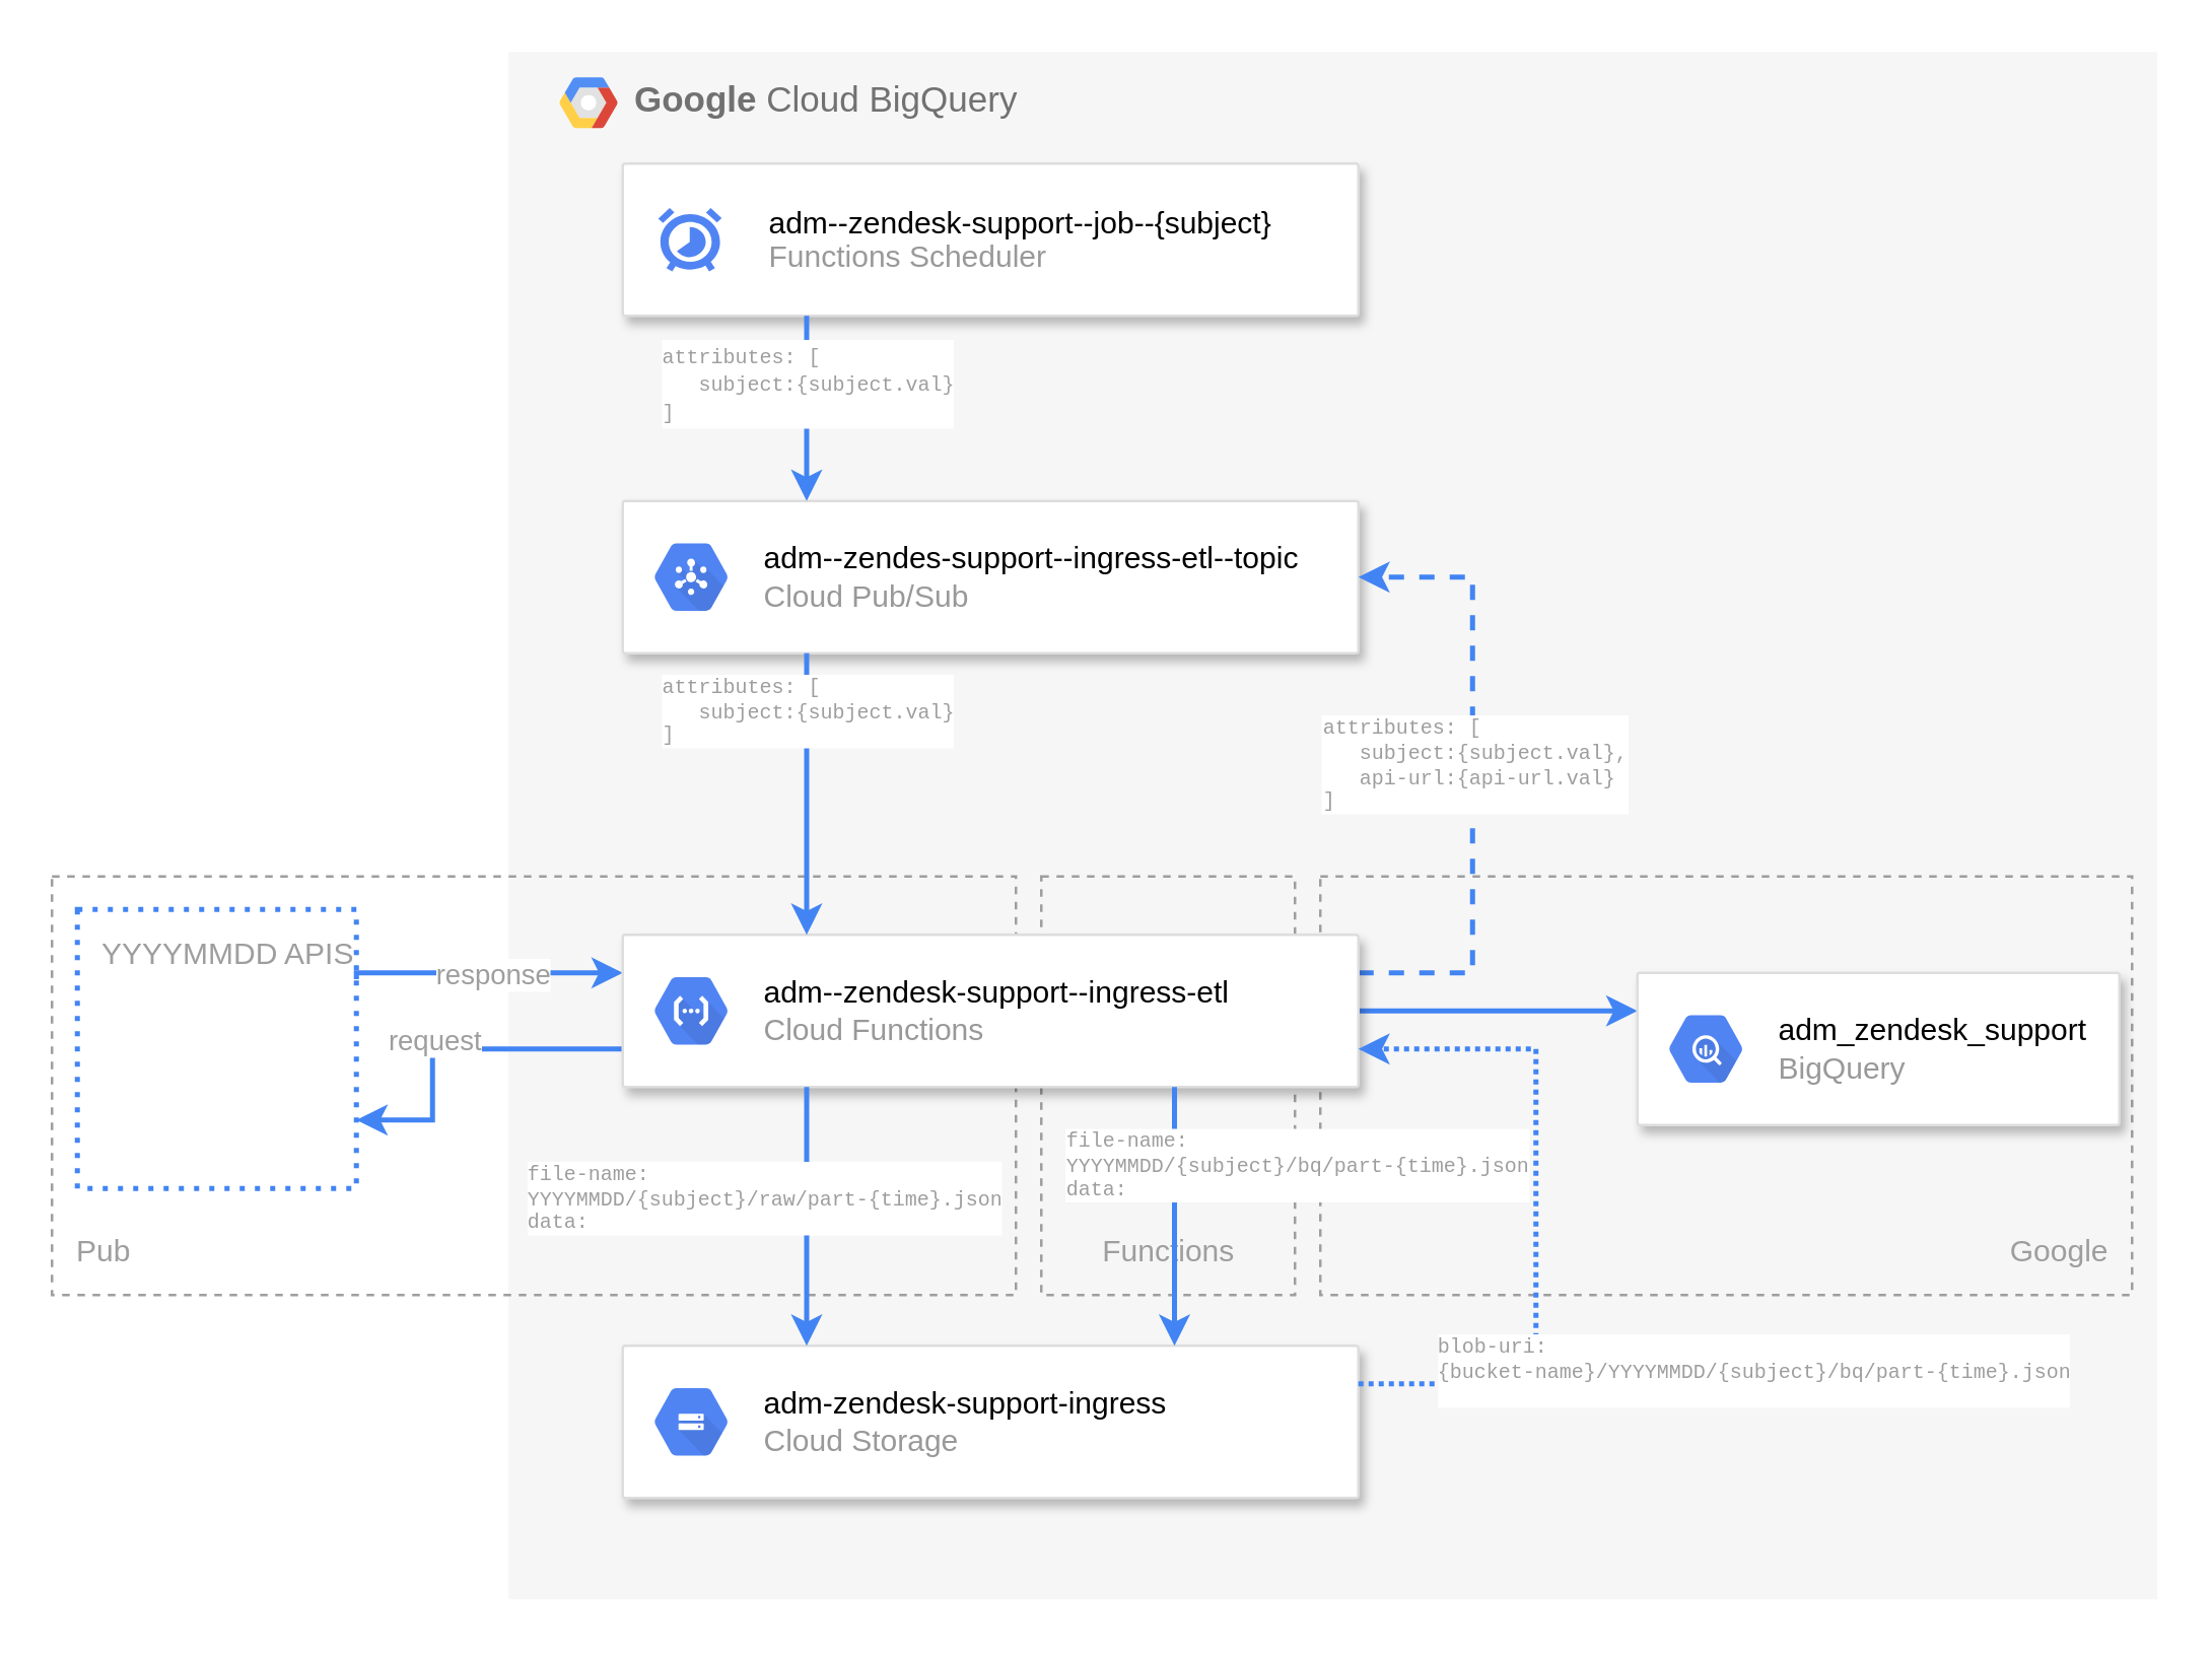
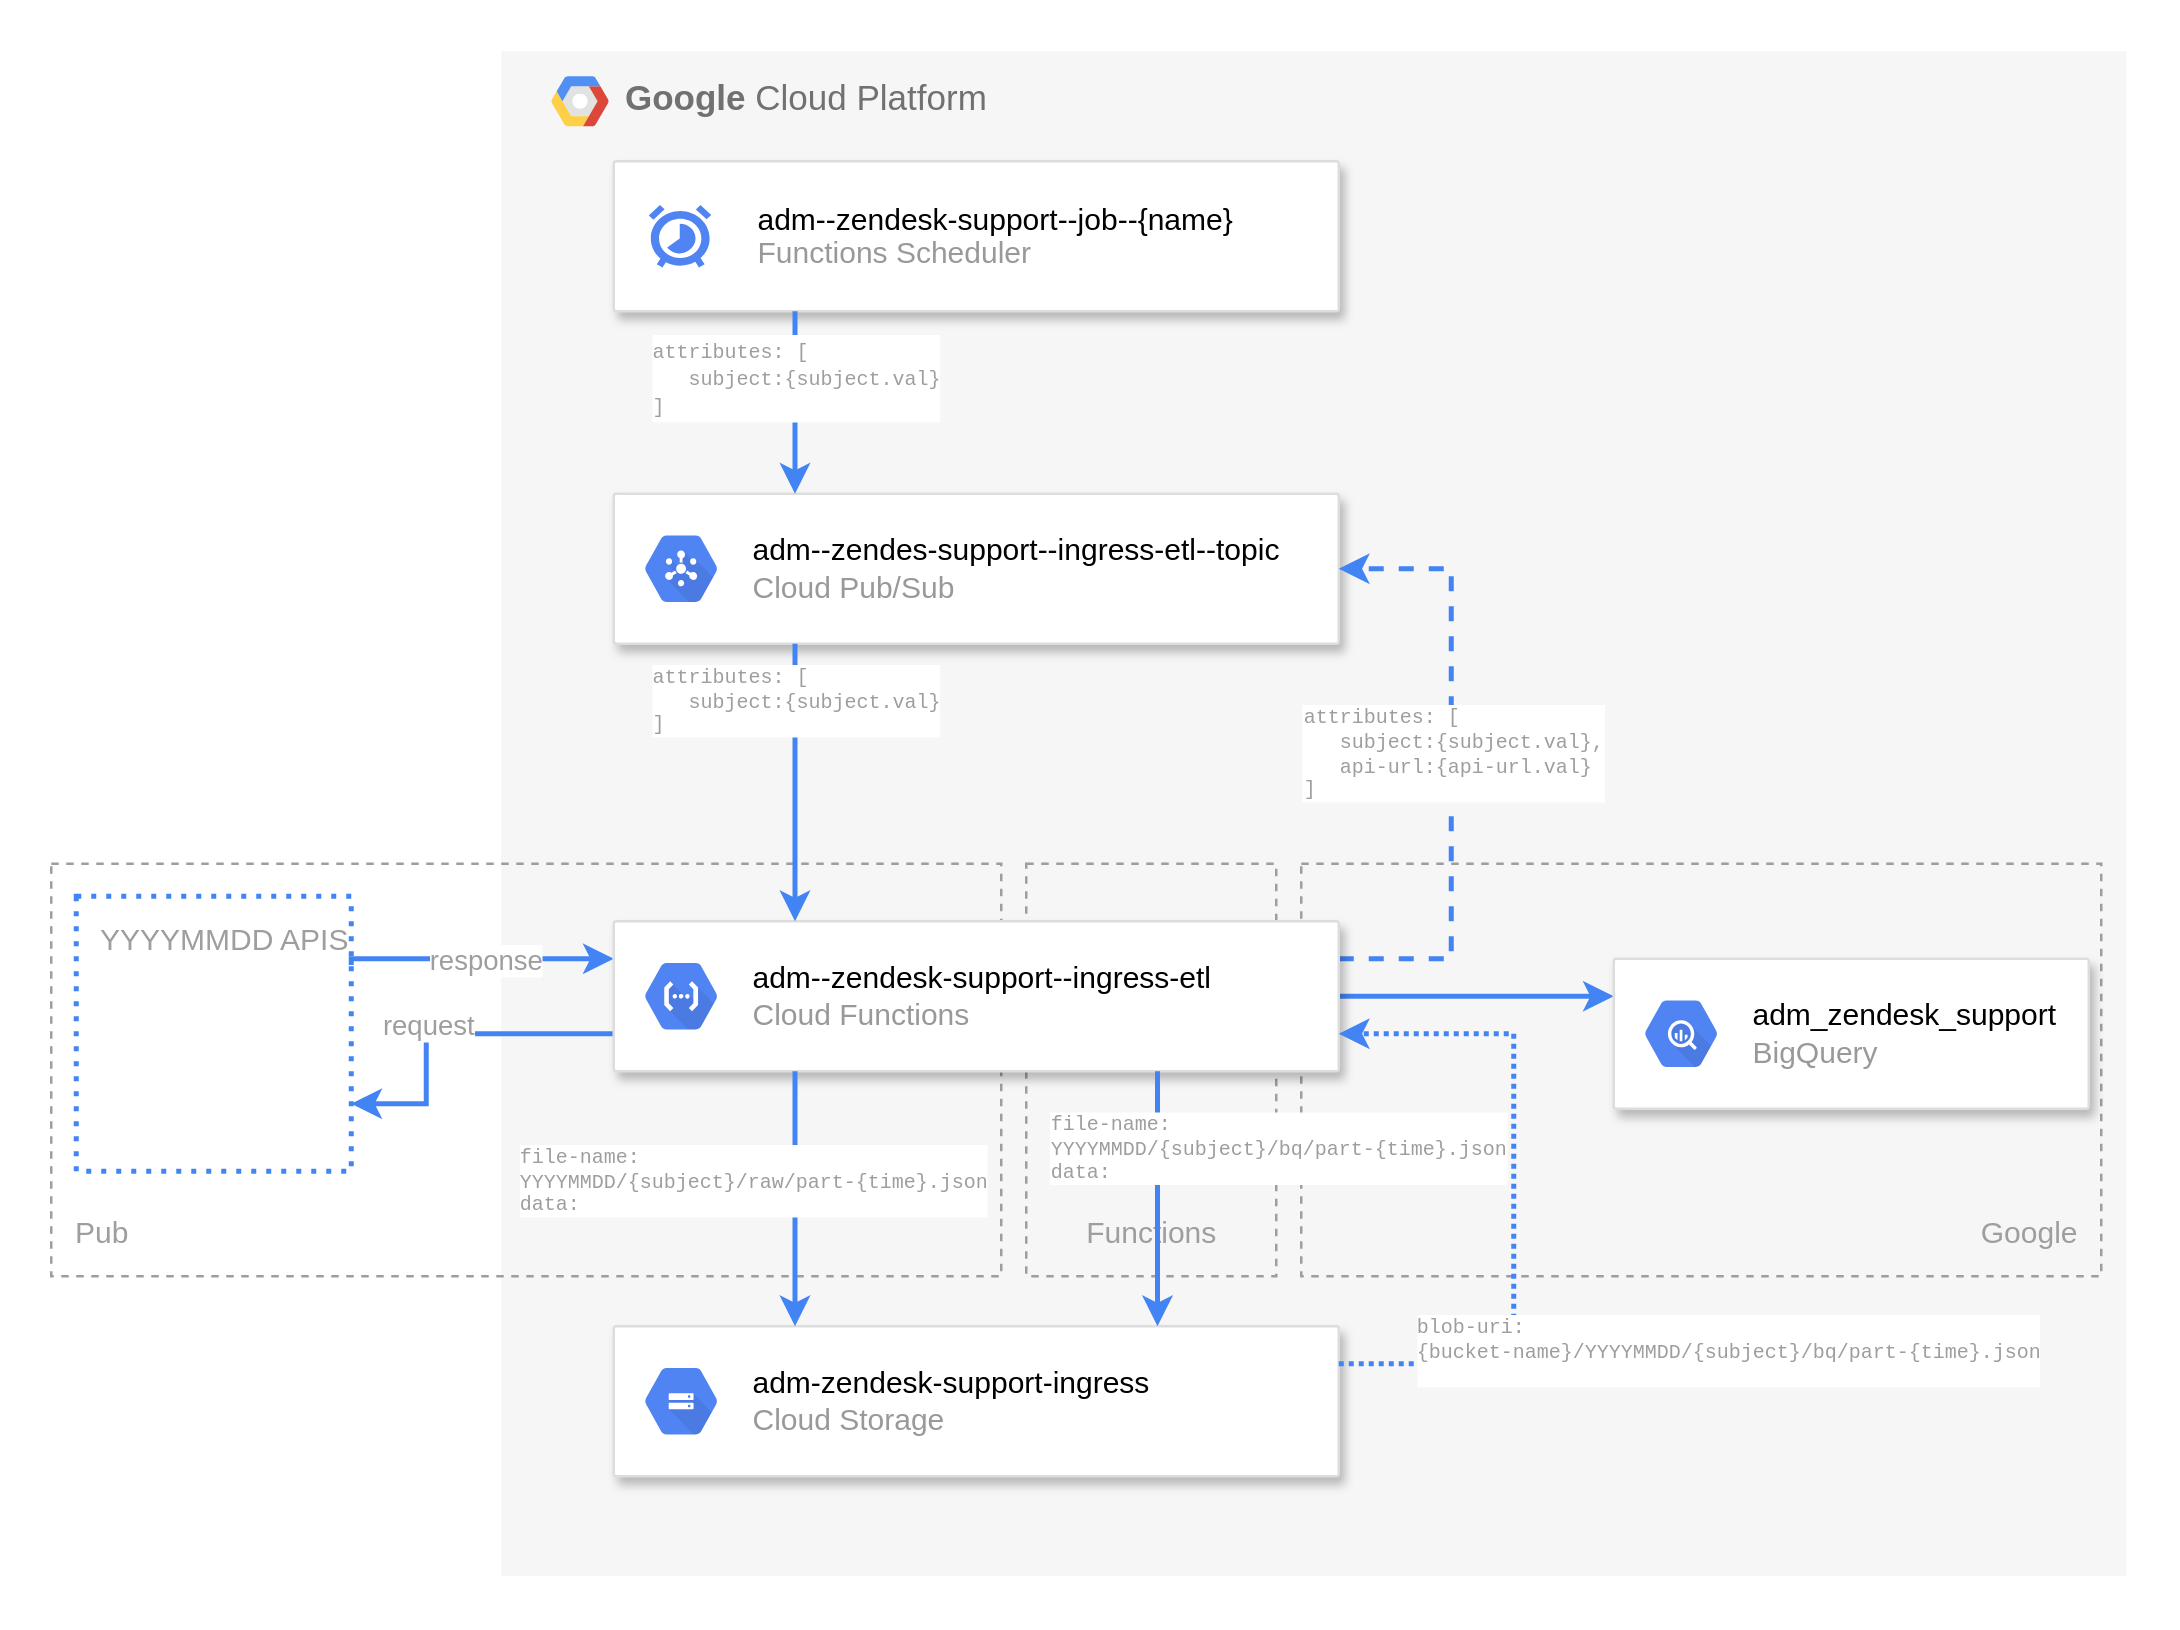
- <mxCell id="2" value="&lt;b&gt;Google &lt;/b&gt;Cloud BigQuery" style="fillColor=#F6F6F6;strokeColor=none;shadow=0;gradientColor=none;fontSize=14;align=left;spacing=10;fontColor=#717171;9E9E9E;verticalAlign=top;spacingTop=-4;fontStyle=0;spacingLeft=40;html=1;" parent="1" vertex="1"><mxGeometry x="200" y="20" width="650" height="610" as="geometry" /></mxCell>
+ <mxCell id="2" value="&lt;b&gt;Google &lt;/b&gt;Cloud Platform" style="fillColor=#F6F6F6;strokeColor=none;shadow=0;gradientColor=none;fontSize=14;align=left;spacing=10;fontColor=#717171;9E9E9E;verticalAlign=top;spacingTop=-4;fontStyle=0;spacingLeft=40;html=1;" parent="1" vertex="1"><mxGeometry x="200" y="20" width="650" height="610" as="geometry" /></mxCell>
- <mxCell id="17" value="adm--zendesk-support--job--{subject}" style="text;whiteSpace=wrap;html=1;labelPosition=center;verticalLabelPosition=middle;align=left;verticalAlign=middle;" parent="1" vertex="1"><mxGeometry x="301" y="81.5" width="214" height="12" as="geometry" /></mxCell>
+ <mxCell id="17" value="adm--zendesk-support--job--{name}" style="text;whiteSpace=wrap;html=1;labelPosition=center;verticalLabelPosition=middle;align=left;verticalAlign=middle;" parent="1" vertex="1"><mxGeometry x="301" y="81.5" width="214" height="12" as="geometry" /></mxCell>
